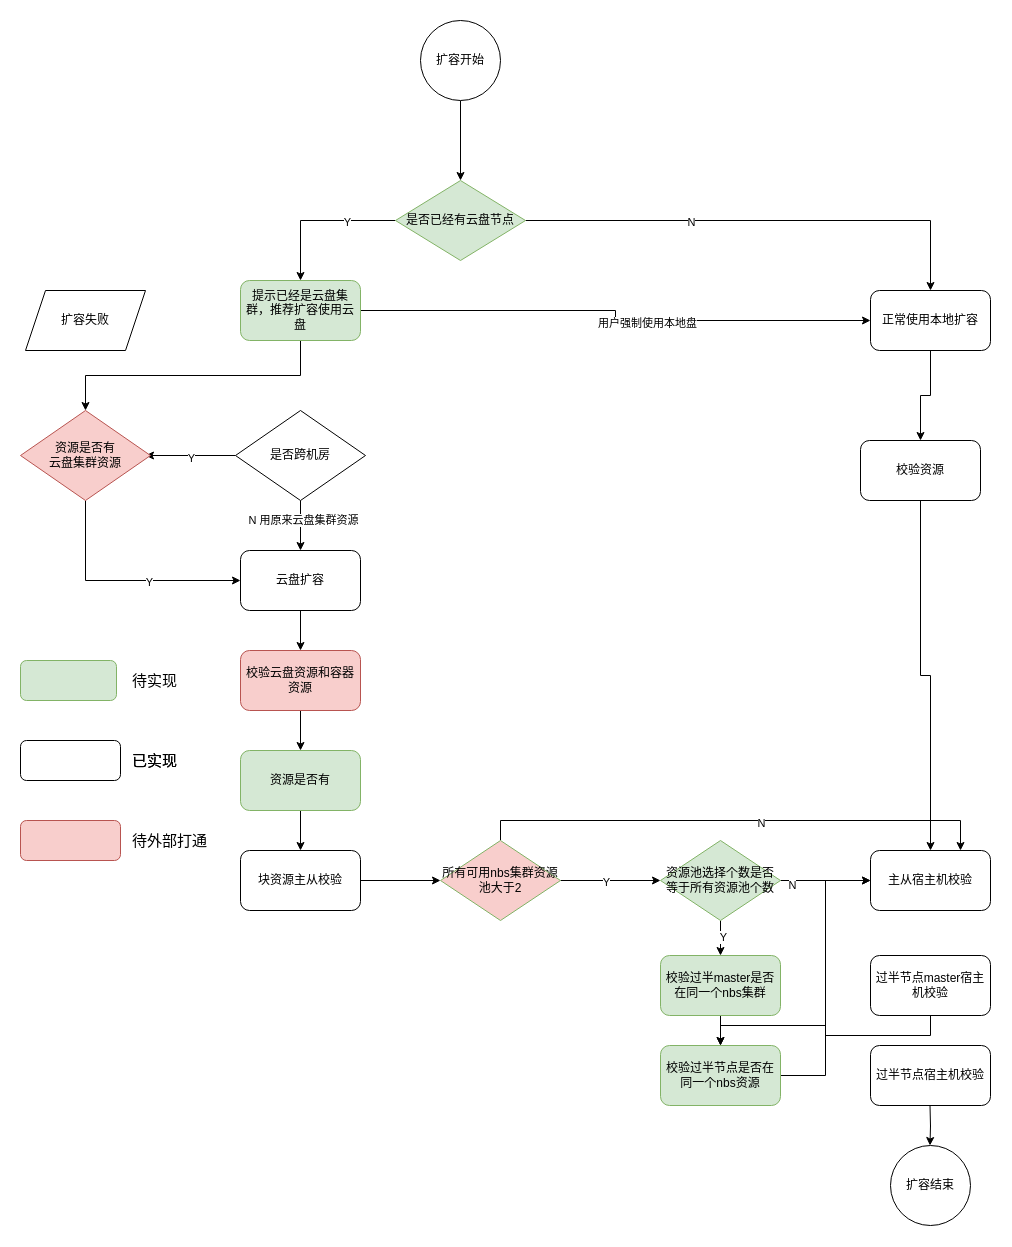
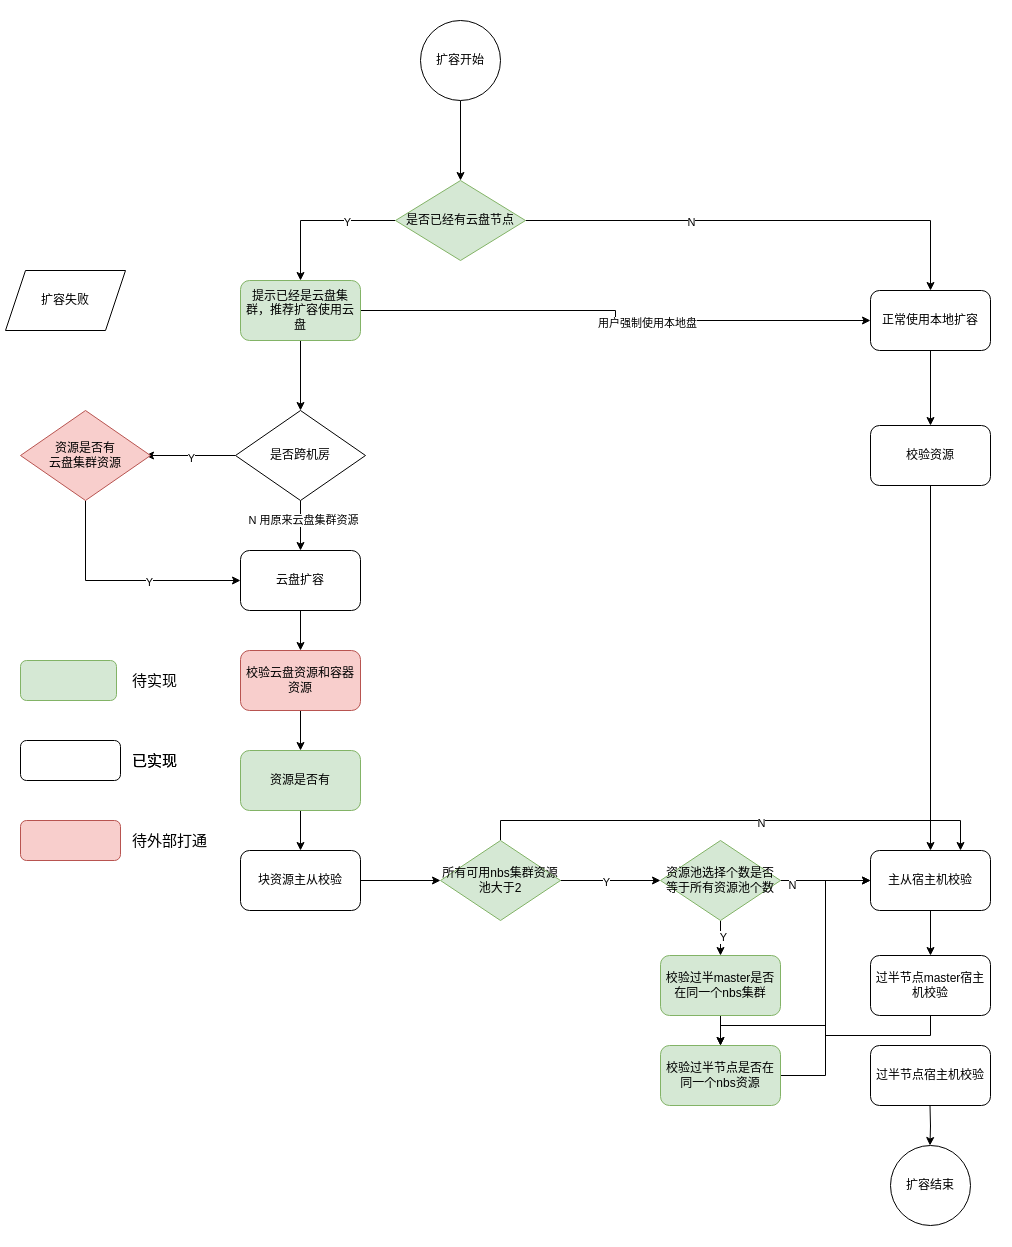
- <mxCell id="22" value="扩容失败" style="shape=parallelogram;perimeter=parallelogramPerimeter;whiteSpace=wrap;html=1;fixedSize=1;" parent="1" vertex="1"><mxGeometry x="25" y="290" width="120" height="60" as="geometry" /></mxCell>
+ <mxCell id="22" value="扩容失败" style="shape=parallelogram;perimeter=parallelogramPerimeter;whiteSpace=wrap;html=1;fixedSize=1;" parent="1" vertex="1"><mxGeometry x="5" y="270" width="120" height="60" as="geometry" /></mxCell>
- <mxCell id="15" style="edgeStyle=orthogonalEdgeStyle;rounded=0;orthogonalLoop=1;jettySize=auto;html=1;exitX=0.5;exitY=1;exitDx=0;exitDy=0;" parent="1" source="16" target="21" edge="1"><mxGeometry relative="1" as="geometry" /></mxCell>
+ <mxCell id="15" style="edgeStyle=orthogonalEdgeStyle;rounded=0;orthogonalLoop=1;jettySize=auto;html=1;exitX=0.5;exitY=1;exitDx=0;exitDy=0;entryX=0.5;entryY=0;entryDx=0;entryDy=0;" parent="1" source="16" target="7" edge="1"><mxGeometry relative="1" as="geometry" /></mxCell>
- <mxCell id="32" value="校验资源" style="rounded=1;whiteSpace=wrap;html=1;" parent="1" vertex="1"><mxGeometry x="860" y="440" width="120" height="60" as="geometry" /></mxCell>
+ <mxCell id="32" value="校验资源" style="rounded=1;whiteSpace=wrap;html=1;" parent="1" vertex="1"><mxGeometry x="870" y="425" width="120" height="60" as="geometry" /></mxCell>
- <mxCell id="61" value="所有可用nbs集群资源池大于2" style="rhombus;whiteSpace=wrap;html=1;fillColor=#f8cecc;strokeColor=#82b366;" vertex="1" parent="1"><mxGeometry x="440" y="840" width="120" height="80" as="geometry" /></mxCell>
+ <mxCell id="61" value="所有可用nbs集群资源池大于2" style="rhombus;whiteSpace=wrap;html=1;fillColor=#d5e8d4;strokeColor=#82b366;" vertex="1" parent="1"><mxGeometry x="440" y="840" width="120" height="80" as="geometry" /></mxCell>
+ <mxCell id="41" style="edgeStyle=orthogonalEdgeStyle;rounded=0;orthogonalLoop=1;jettySize=auto;html=1;exitX=0.5;exitY=1;exitDx=0;exitDy=0;entryX=0.5;entryY=0;entryDx=0;entryDy=0;" edge="1" parent="1" source="42" target="44"><mxGeometry relative="1" as="geometry" /></mxCell>
